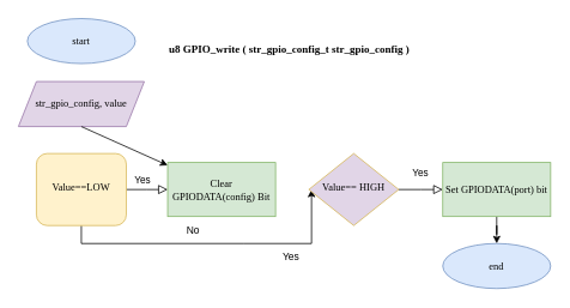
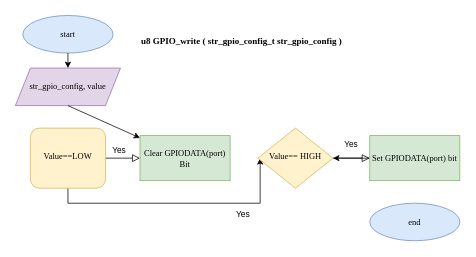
+ <mxCell id="5" value="" style="endArrow=classic;html=1;rounded=0;exitX=0.5;exitY=1;exitDx=0;exitDy=0;entryX=0.5;entryY=0;entryDx=0;entryDy=0;" edge="1" parent="1" source="3" target="2"><mxGeometry width="50" height="50" relative="1" as="geometry"><mxPoint x="260" y="270" as="sourcePoint" /><mxPoint x="310" y="220" as="targetPoint" /></mxGeometry></mxCell>
- <mxCell id="7" value="&lt;div style=&quot;&quot;&gt;&lt;font style=&quot;font-size: 11.29px;&quot; face=&quot;calibri&quot;&gt;Clear GPIODATA(config) Bit&lt;/font&gt;&lt;/div&gt;" style="rounded=0;whiteSpace=wrap;html=1;fillColor=#d5e8d4;strokeColor=#82b366;" vertex="1" parent="1"><mxGeometry x="186" y="180" width="120" height="60" as="geometry" /></mxCell>
+ <mxCell id="7" value="&lt;div style=&quot;&quot;&gt;&lt;font style=&quot;font-size: 11.29px;&quot; face=&quot;calibri&quot;&gt;Clear GPIODATA(port) Bit&lt;/font&gt;&lt;/div&gt;" style="rounded=0;whiteSpace=wrap;html=1;fillColor=#d5e8d4;strokeColor=#82b366;" vertex="1" parent="1"><mxGeometry x="186" y="180" width="120" height="60" as="geometry" /></mxCell>
- <mxCell id="14" value="&lt;font face=&quot;calibri&quot; style=&quot;font-size: 11.29px;&quot;&gt;Value== HIGH&lt;/font&gt;" style="rhombus;whiteSpace=wrap;html=1;shadow=0;fontFamily=Helvetica;fontSize=12;align=center;strokeWidth=1;spacing=6;spacingTop=-4;fillColor=#e1d5e7;strokeColor=#d6b656;" vertex="1" parent="1"><mxGeometry x="343" y="170" width="100" height="80" as="geometry" /></mxCell>
+ <mxCell id="14" value="&lt;font face=&quot;calibri&quot; style=&quot;font-size: 11.29px;&quot;&gt;Value== HIGH&lt;/font&gt;" style="rhombus;whiteSpace=wrap;html=1;shadow=0;fontFamily=Helvetica;fontSize=12;align=center;strokeWidth=1;spacing=6;spacingTop=-4;fillColor=#fff2cc;strokeColor=#d6b656;" vertex="1" parent="1"><mxGeometry x="343" y="170" width="100" height="80" as="geometry" /></mxCell>
- <mxCell id="15" value="&lt;font style=&quot;font-size: 11.29px;&quot;&gt;No&lt;/font&gt;" style="text;html=1;align=center;verticalAlign=middle;resizable=0;points=[];autosize=1;strokeColor=none;fillColor=none;" vertex="1" parent="1"><mxGeometry x="194" y="240" width="40" height="30" as="geometry" /></mxCell>
- <mxCell id="11" value="" style="edgeStyle=orthogonalEdgeStyle;rounded=0;orthogonalLoop=1;jettySize=auto;html=1;entryX=0.5;entryY=0;entryDx=0;entryDy=0;" edge="1" parent="1" source="12" target="17"><mxGeometry relative="1" as="geometry"><mxPoint x="552.059" y="270" as="targetPoint" /></mxGeometry></mxCell>
+ <mxCell id="11" value="" style="edgeStyle=orthogonalEdgeStyle;rounded=0;orthogonalLoop=1;jettySize=auto;html=1;" edge="1" parent="1" source="12" target="14"><mxGeometry relative="1" as="geometry"><mxPoint x="552.059" y="270" as="targetPoint" /></mxGeometry></mxCell>
